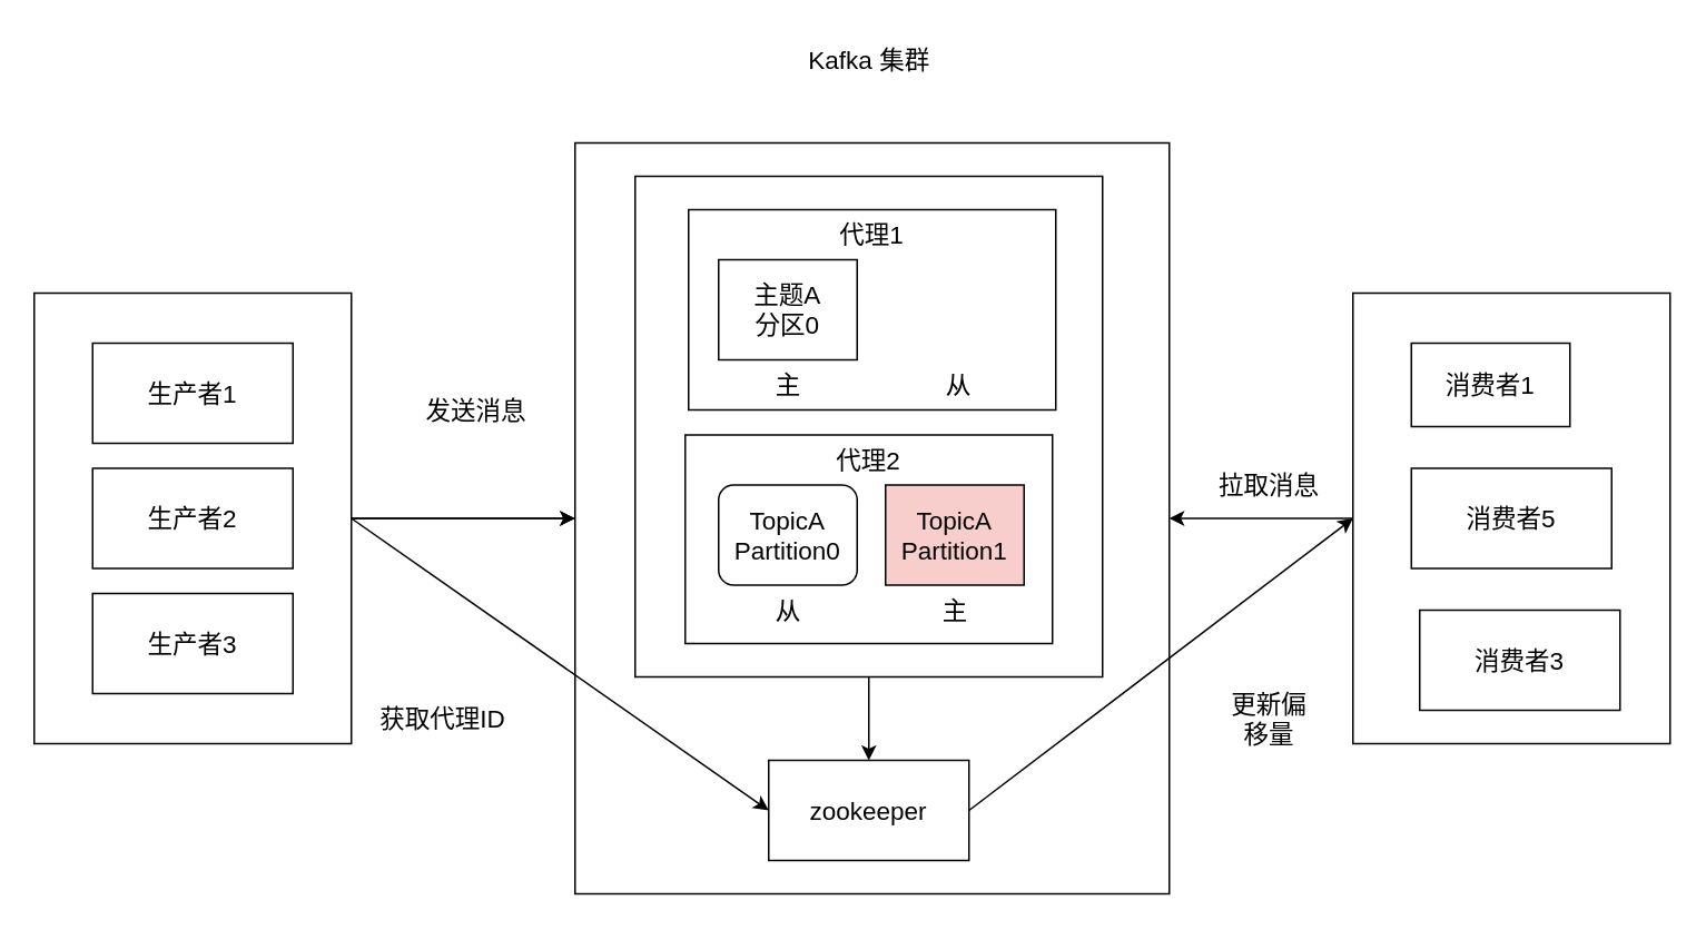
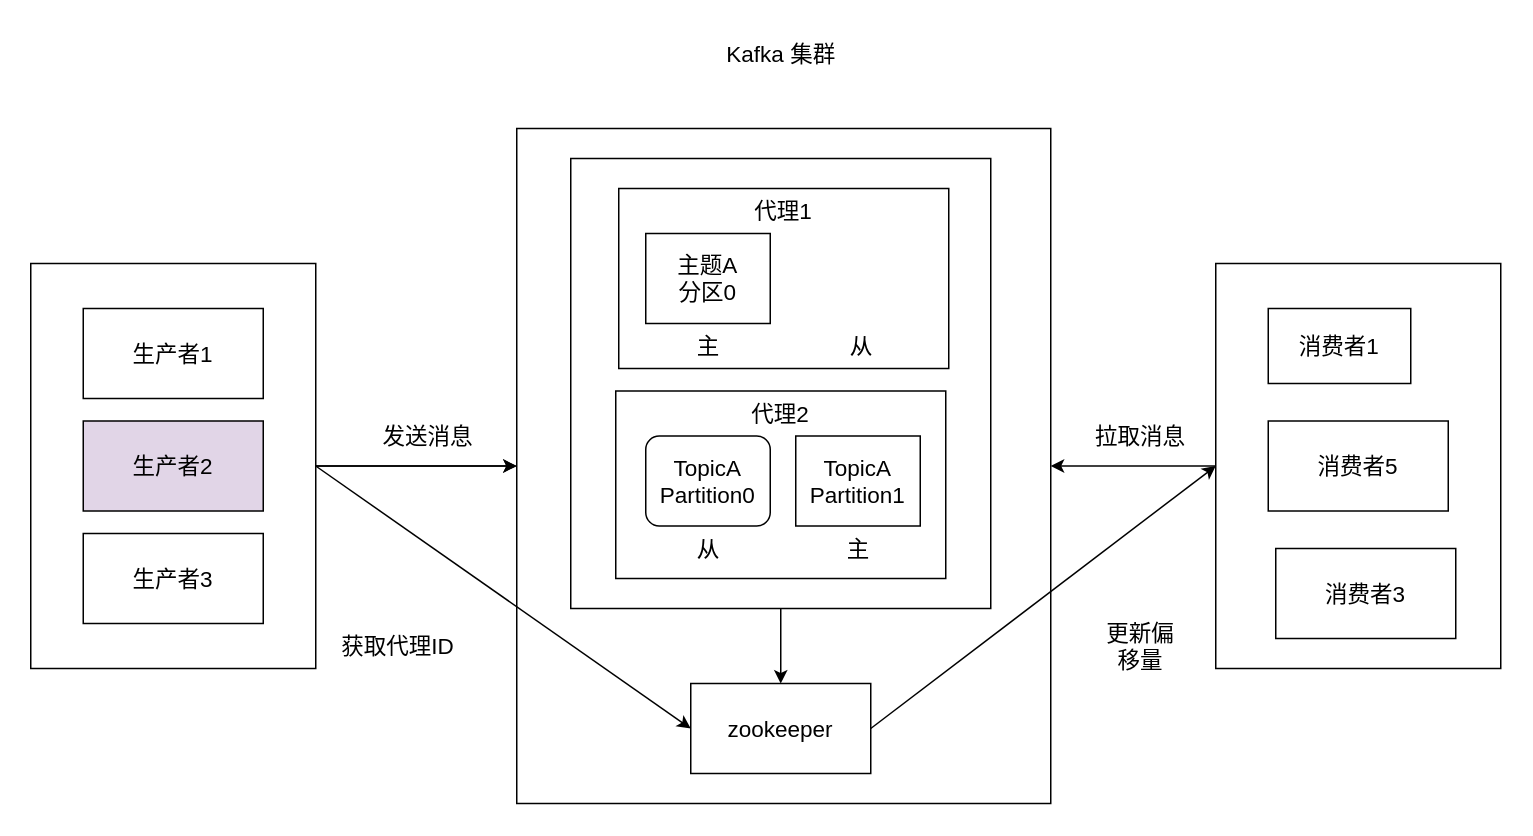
- <mxCell id="27" value="发送消息" style="text;html=1;strokeColor=none;fillColor=none;align=center;verticalAlign=middle;whiteSpace=wrap;rounded=0;fontSize=15;" parent="1" vertex="1"><mxGeometry x="250" y="230" width="70" height="30" as="geometry" /></mxCell>
+ <mxCell id="27" value="发送消息" style="text;html=1;strokeColor=none;fillColor=none;align=center;verticalAlign=middle;whiteSpace=wrap;rounded=0;fontSize=15;" parent="1" vertex="1"><mxGeometry x="250" y="275" width="70" height="30" as="geometry" /></mxCell>
- <mxCell id="6" value="生产者2" style="rounded=0;whiteSpace=wrap;html=1;fontSize=15;" parent="1" vertex="1"><mxGeometry x="55" y="280" width="120" height="60" as="geometry" /></mxCell>
+ <mxCell id="6" value="生产者2" style="rounded=0;whiteSpace=wrap;html=1;fontSize=15;fillColor=#e1d5e7;" parent="1" vertex="1"><mxGeometry x="55" y="280" width="120" height="60" as="geometry" /></mxCell>
- <mxCell id="24" value="TopicA&lt;br style=&quot;font-size: 15px;&quot;&gt;Partition1" style="rounded=0;whiteSpace=wrap;html=1;fontSize=15;fillColor=#f8cecc;" parent="1" vertex="1"><mxGeometry x="530" y="290" width="83" height="60" as="geometry" /></mxCell>
+ <mxCell id="24" value="TopicA&lt;br style=&quot;font-size: 15px;&quot;&gt;Partition1" style="rounded=0;whiteSpace=wrap;html=1;fontSize=15;" parent="1" vertex="1"><mxGeometry x="530" y="290" width="83" height="60" as="geometry" /></mxCell>
